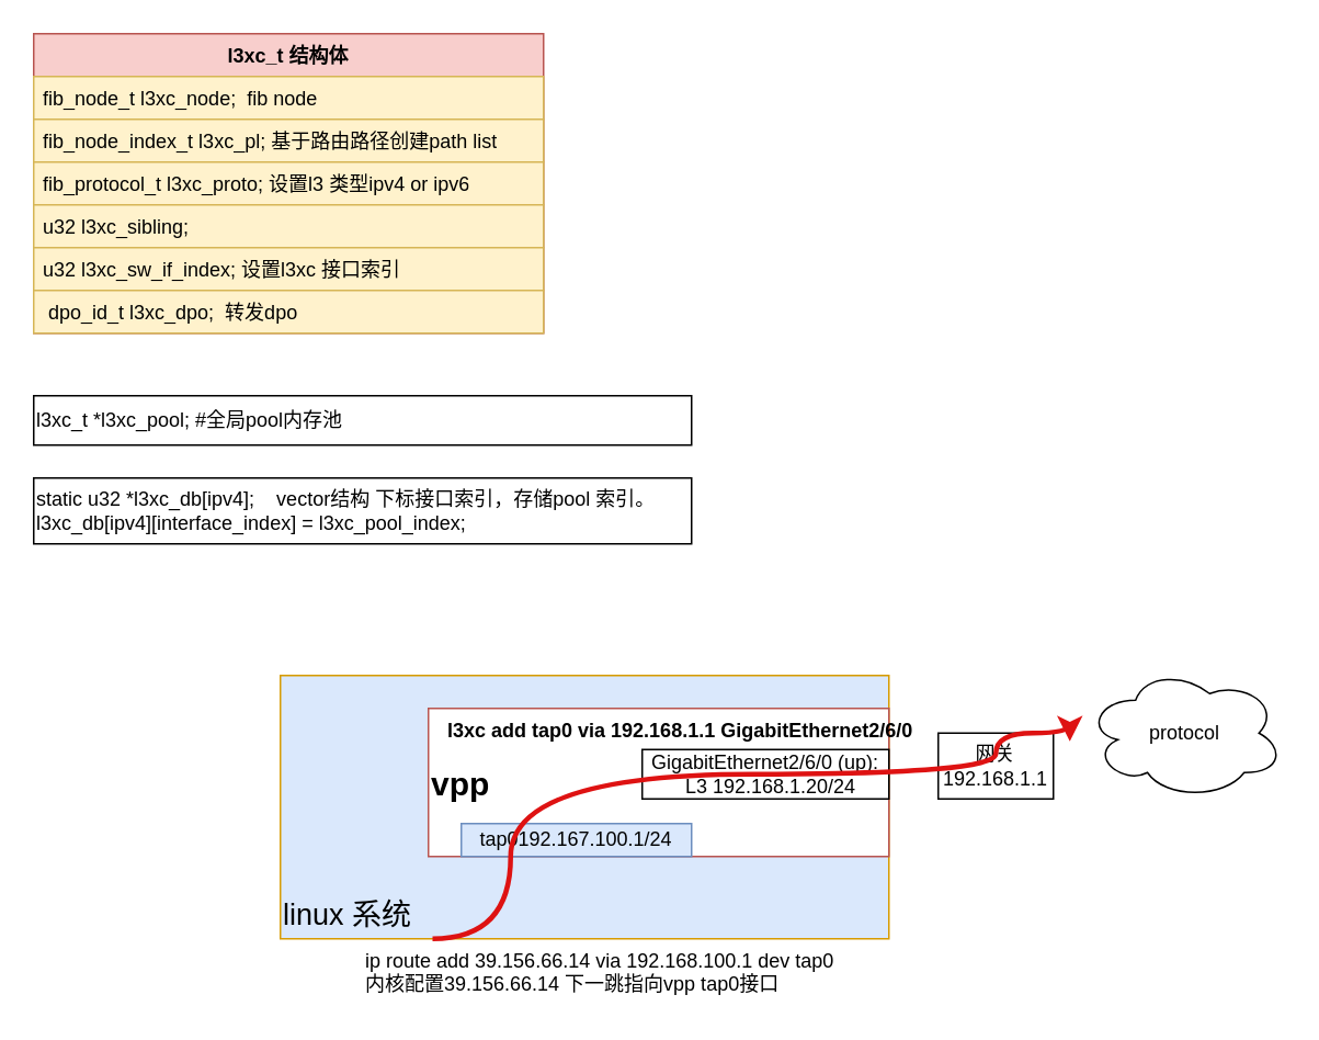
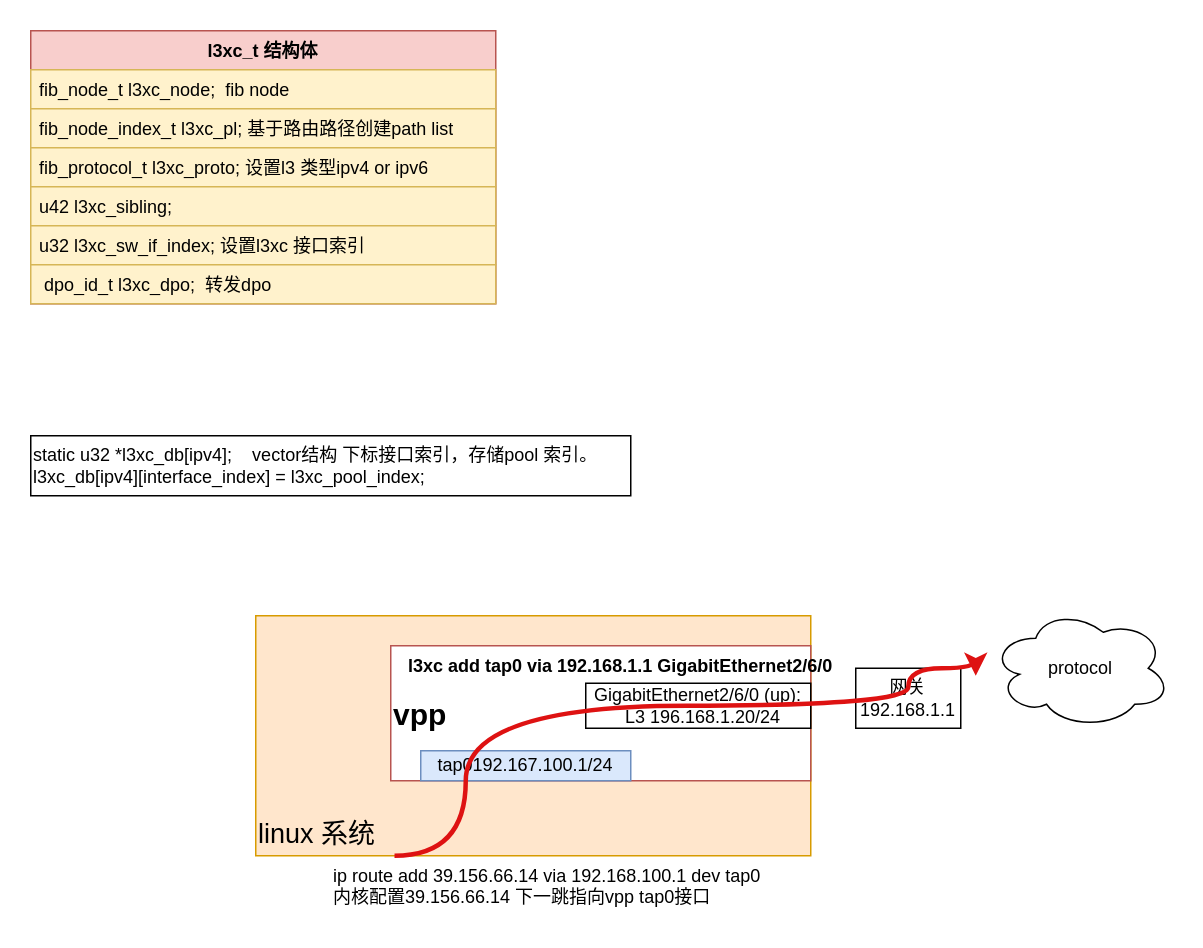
- <mxCell id="7" value="u32 l3xc_sibling;" style="text;strokeColor=#d6b656;fillColor=#fff2cc;align=left;verticalAlign=top;spacingLeft=4;spacingRight=4;overflow=hidden;rotatable=0;points=[[0,0.5],[1,0.5]];portConstraint=eastwest;whiteSpace=wrap;html=1;" vertex="1" parent="3"><mxGeometry y="104" width="310" height="26" as="geometry" /></mxCell>
+ <mxCell id="7" value="u42 l3xc_sibling;" style="text;strokeColor=#d6b656;fillColor=#fff2cc;align=left;verticalAlign=top;spacingLeft=4;spacingRight=4;overflow=hidden;rotatable=0;points=[[0,0.5],[1,0.5]];portConstraint=eastwest;whiteSpace=wrap;html=1;" vertex="1" parent="3"><mxGeometry y="104" width="310" height="26" as="geometry" /></mxCell>
- <mxCell id="10" value="l3xc_t *l3xc_pool; #全局pool内存池" style="text;html=1;strokeColor=default;fillColor=none;align=left;verticalAlign=middle;whiteSpace=wrap;rounded=0;" vertex="1" parent="1"><mxGeometry x="20" y="240" width="400" height="30" as="geometry" /></mxCell>
- <mxCell id="14" value="&lt;div&gt;GigabitEthernet2/6/0 (up):&lt;/div&gt;&lt;div&gt;&amp;nbsp; L3 192.168.1.20/24&lt;/div&gt;" style="text;html=1;strokeColor=default;fillColor=none;align=center;verticalAlign=middle;whiteSpace=wrap;rounded=0;" vertex="1" parent="1"><mxGeometry x="390" y="455" width="150" height="30" as="geometry" /></mxCell>
+ <mxCell id="14" value="&lt;div&gt;GigabitEthernet2/6/0 (up):&lt;/div&gt;&lt;div&gt;&amp;nbsp; L3 196.168.1.20/24&lt;/div&gt;" style="text;html=1;strokeColor=default;fillColor=none;align=center;verticalAlign=middle;whiteSpace=wrap;rounded=0;" vertex="1" parent="1"><mxGeometry x="390" y="455" width="150" height="30" as="geometry" /></mxCell>
- <mxCell id="2" value="linux 系统&lt;br&gt;" style="rounded=0;whiteSpace=wrap;html=1;fillColor=#dae8fc;strokeColor=#d79b00;align=left;fontSize=18;verticalAlign=bottom;" vertex="1" parent="1"><mxGeometry x="170" y="410" width="370" height="160" as="geometry" /></mxCell>
+ <mxCell id="2" value="linux 系统&lt;br&gt;" style="rounded=0;whiteSpace=wrap;html=1;fillColor=#ffe6cc;strokeColor=#d79b00;align=left;fontSize=18;verticalAlign=bottom;" vertex="1" parent="1"><mxGeometry x="170" y="410" width="370" height="160" as="geometry" /></mxCell>
